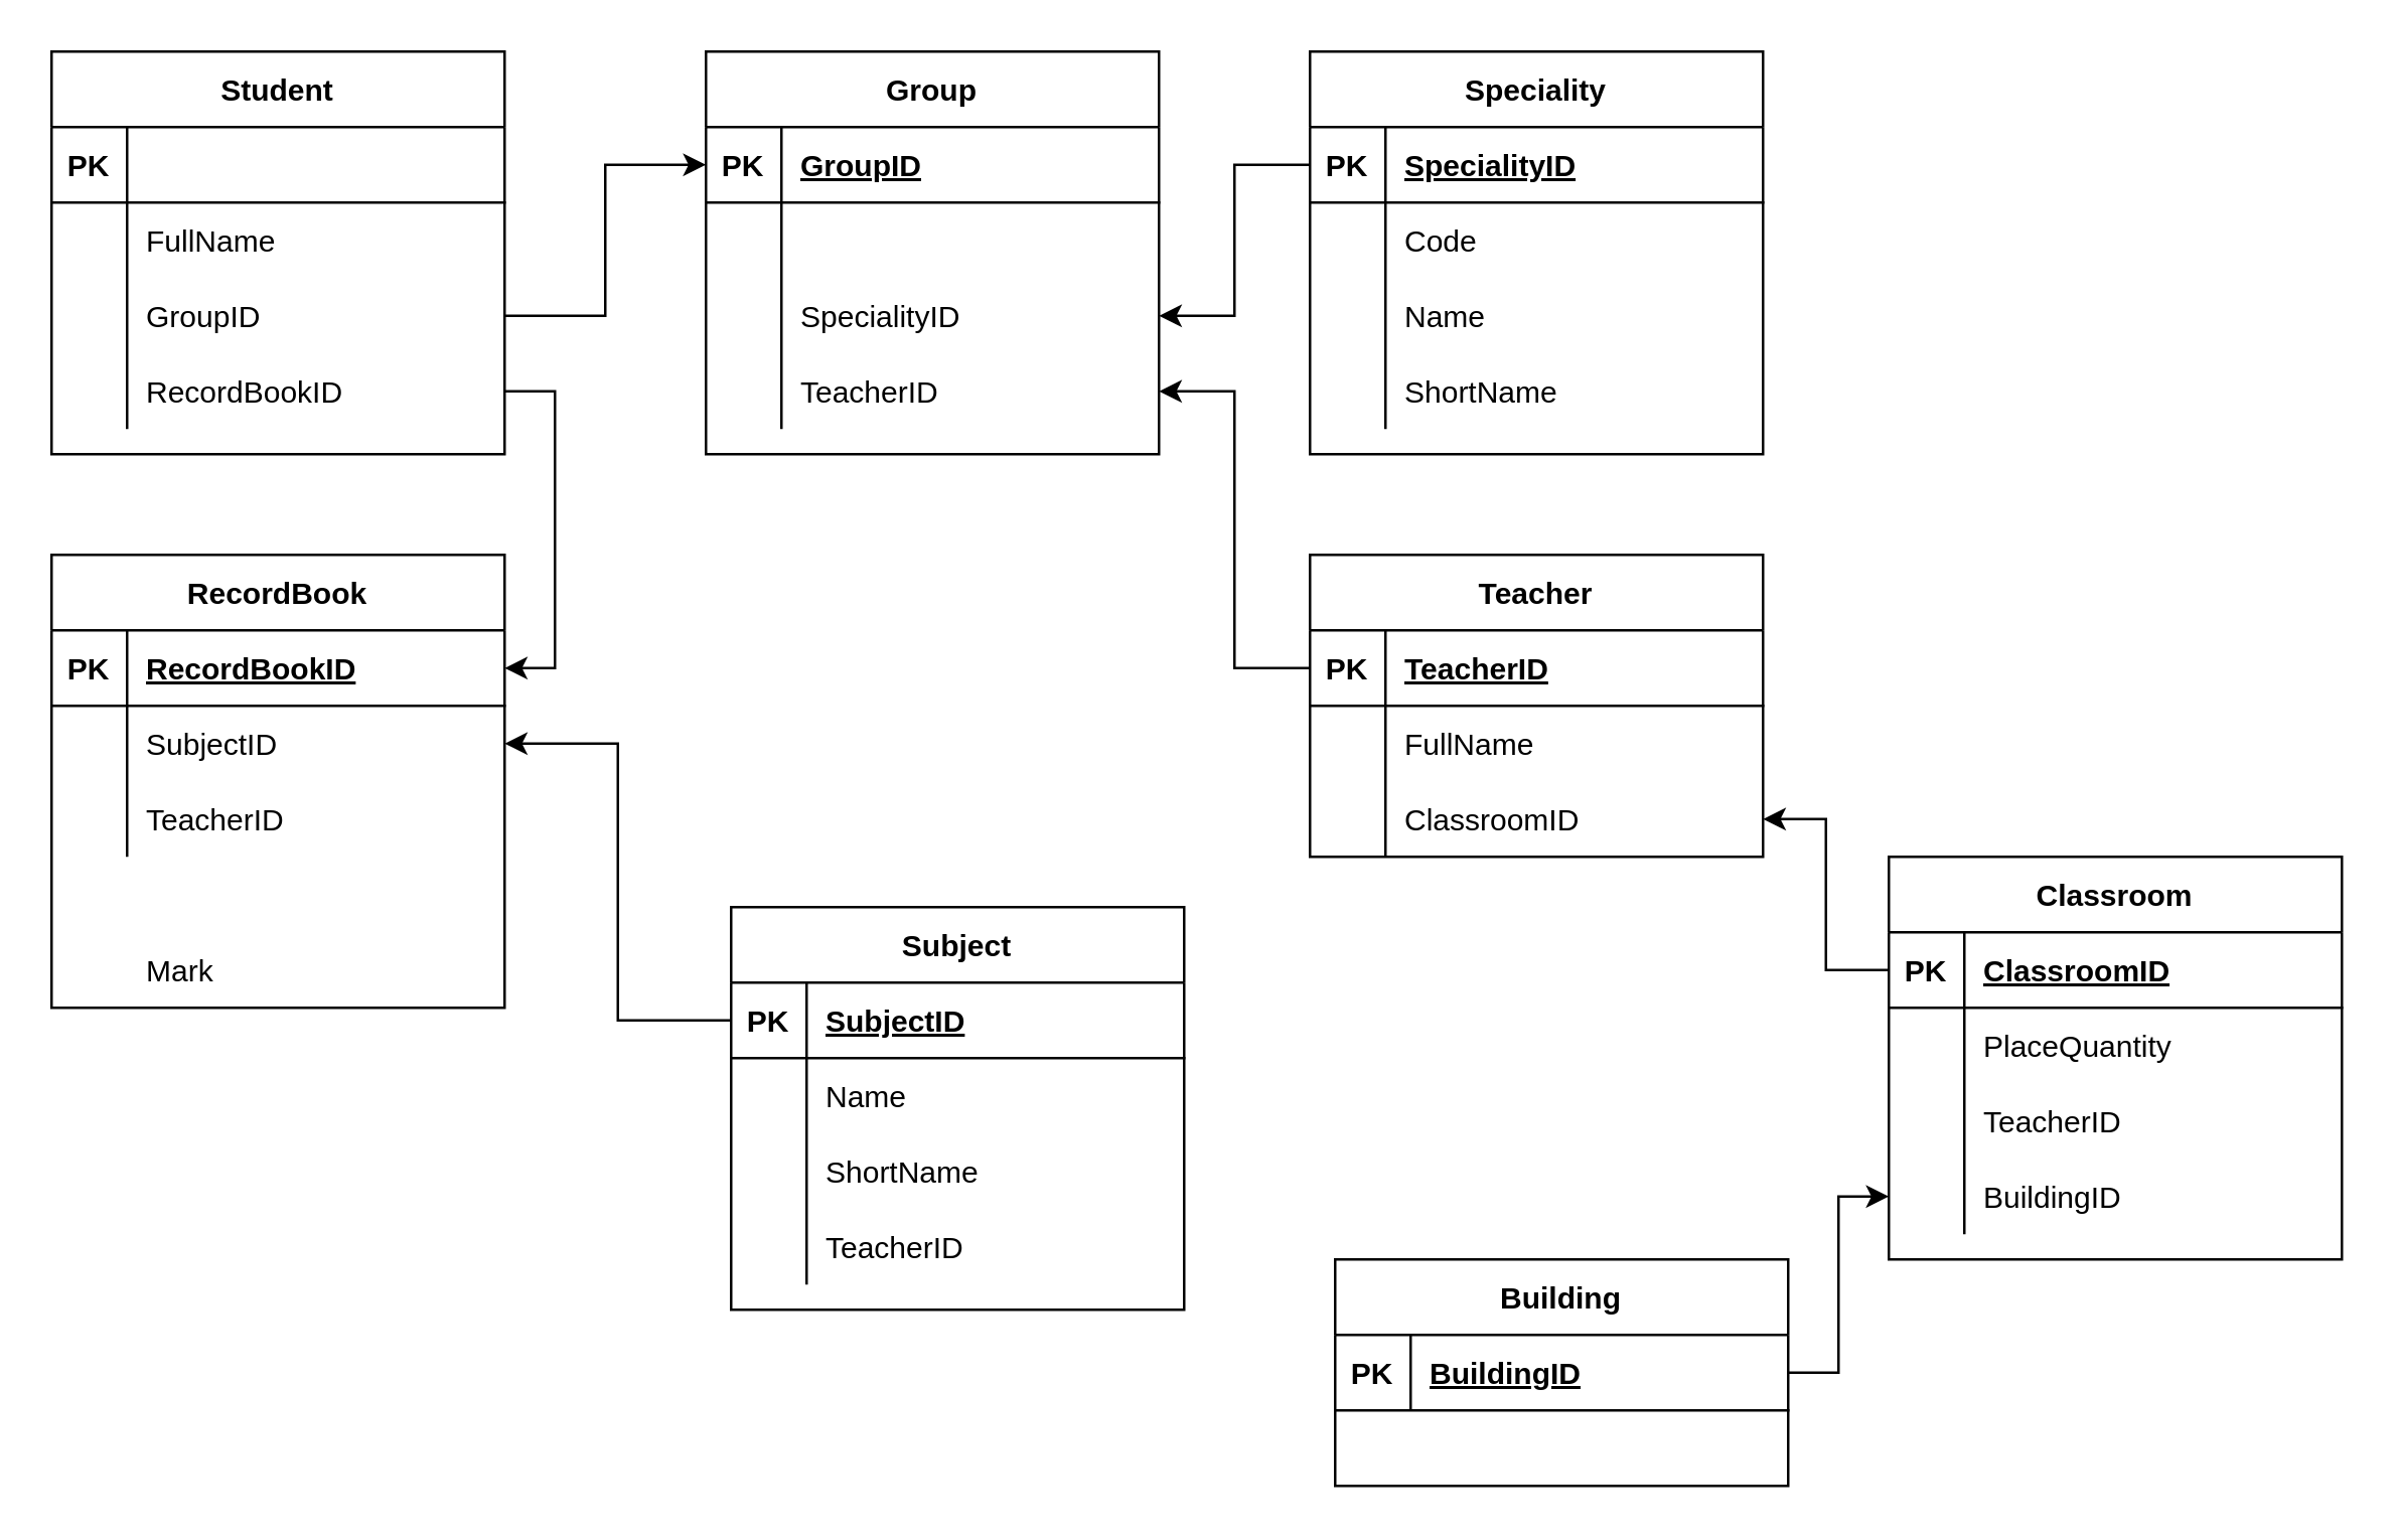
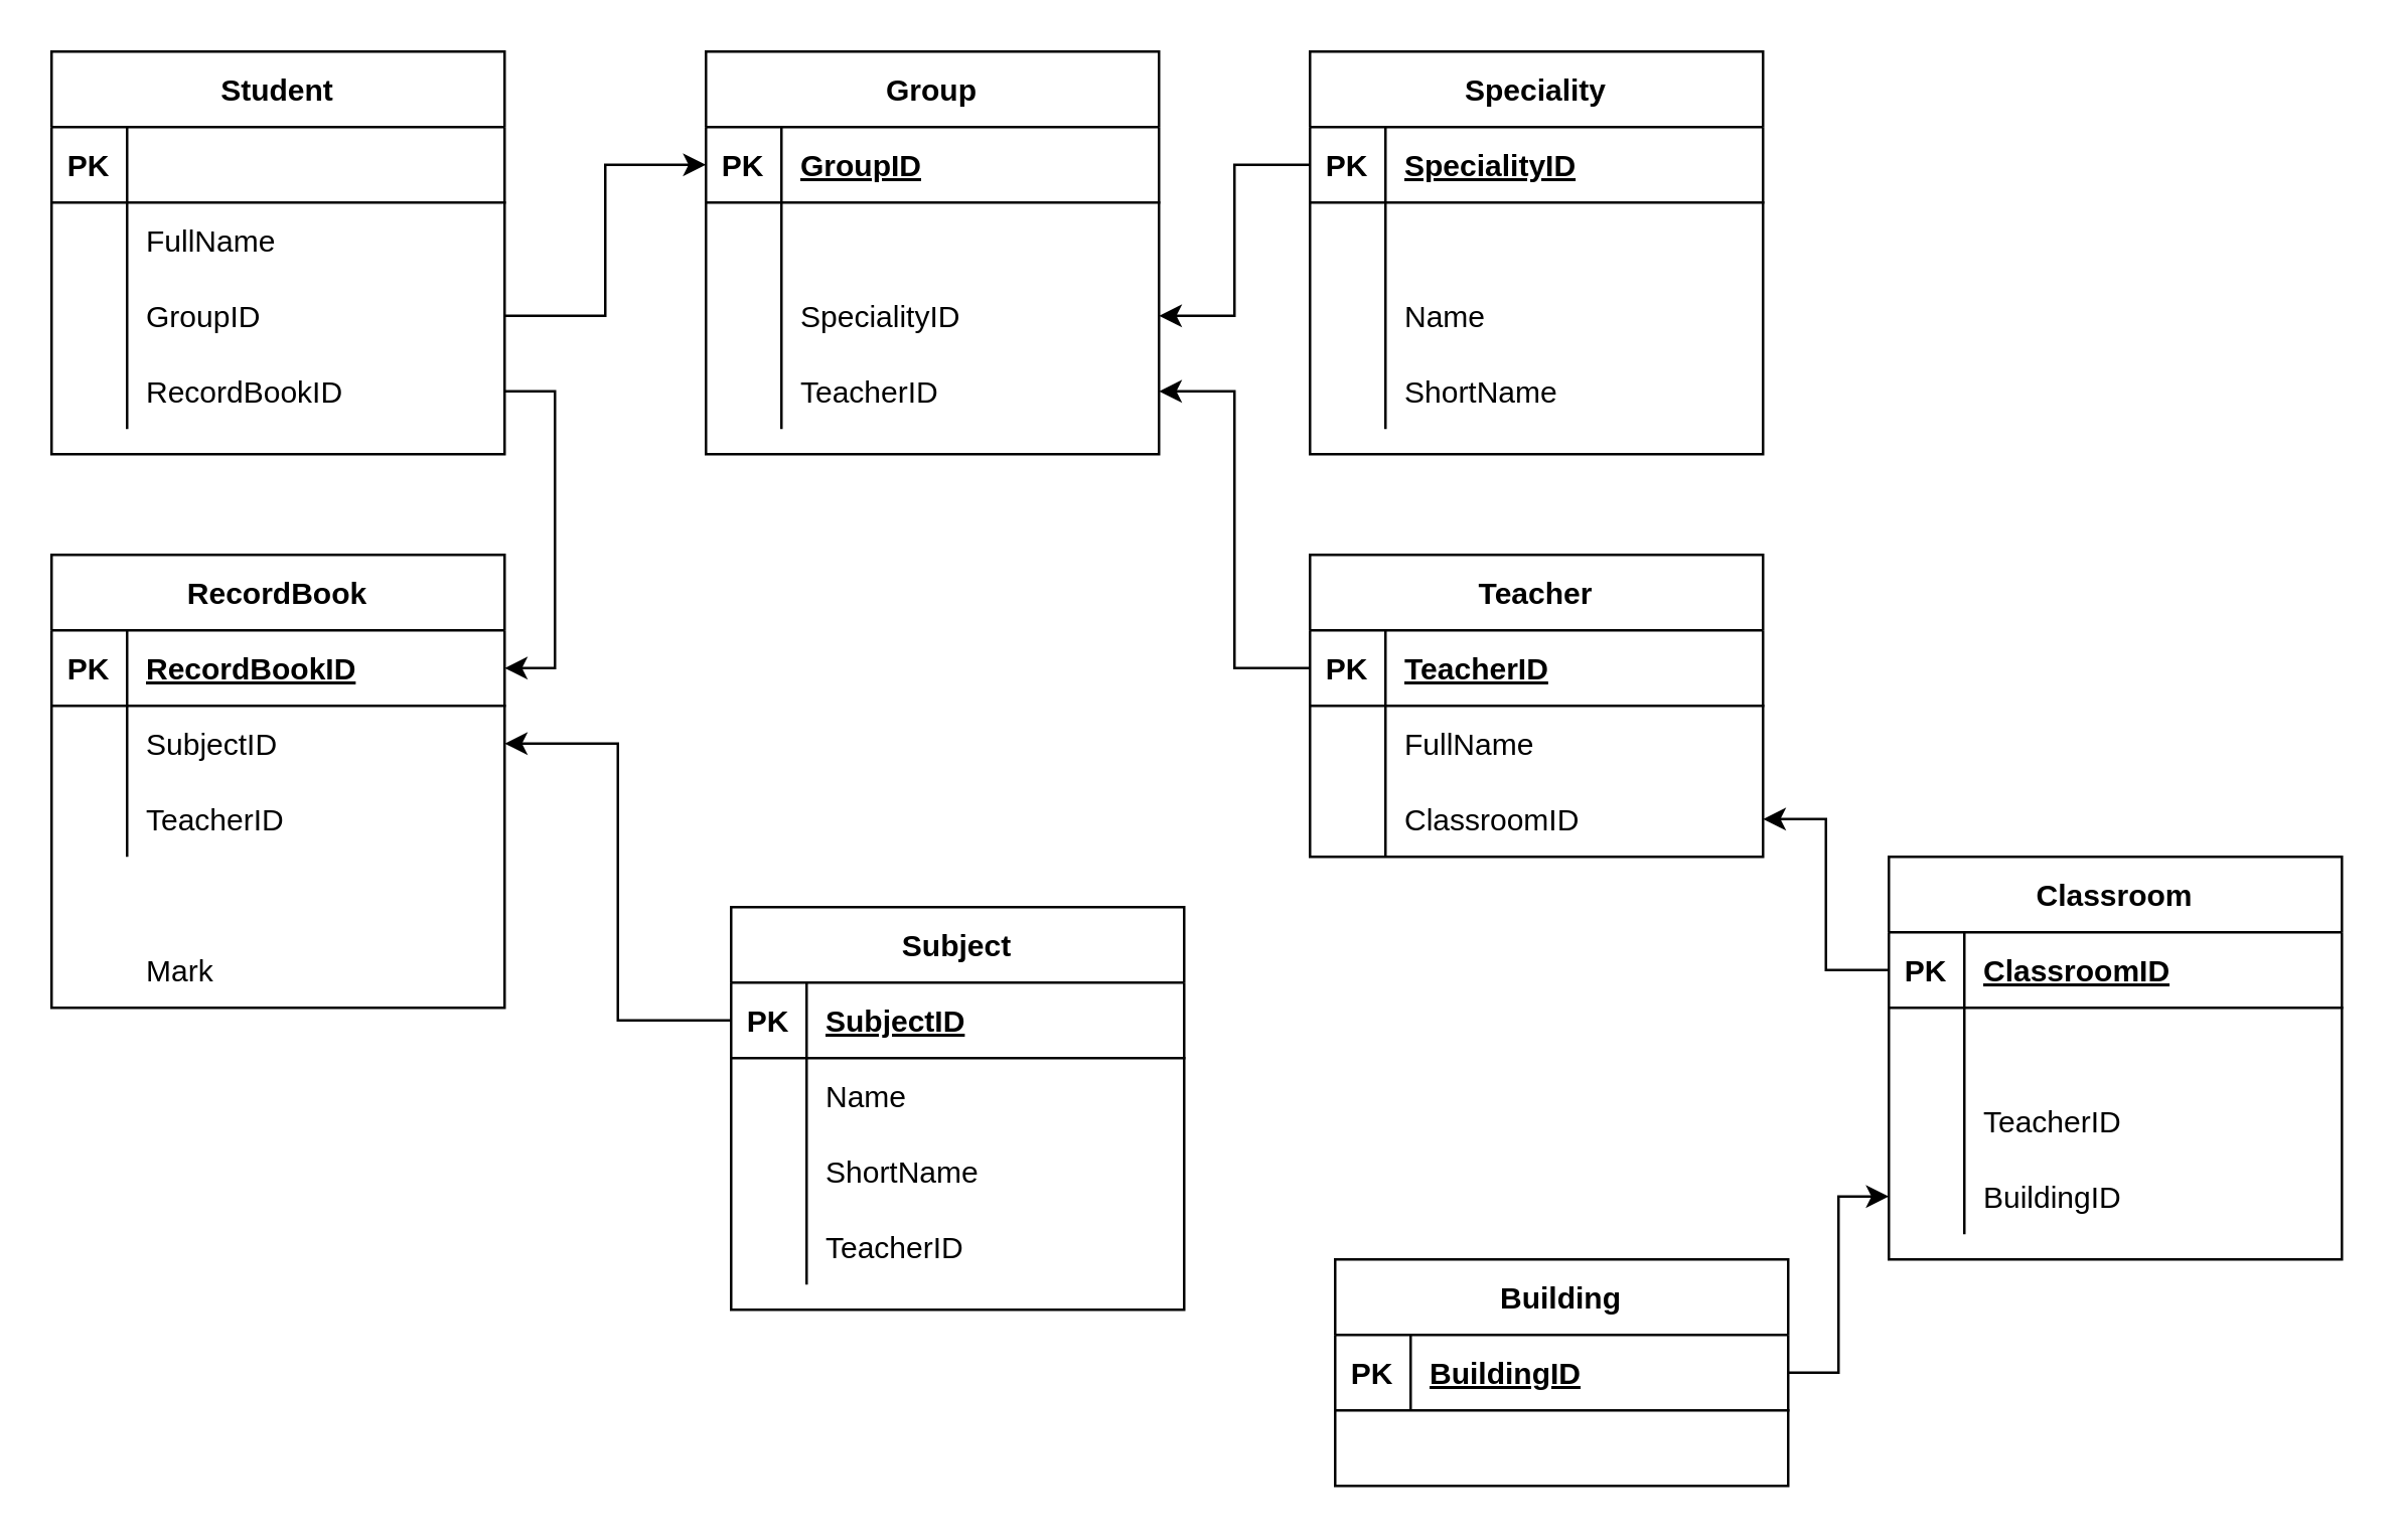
- <mxCell id="32" value="Code" style="shape=partialRectangle;connectable=0;fillColor=none;top=0;left=0;bottom=0;right=0;align=left;spacingLeft=6;overflow=hidden;" vertex="1" parent="30"><mxGeometry x="30" width="150" height="30" as="geometry" /></mxCell>
- <mxCell id="86" value="PlaceQuantity" style="shape=partialRectangle;connectable=0;fillColor=none;top=0;left=0;bottom=0;right=0;align=left;spacingLeft=6;overflow=hidden;" vertex="1" parent="84"><mxGeometry x="30" width="150" height="30" as="geometry" /></mxCell>
